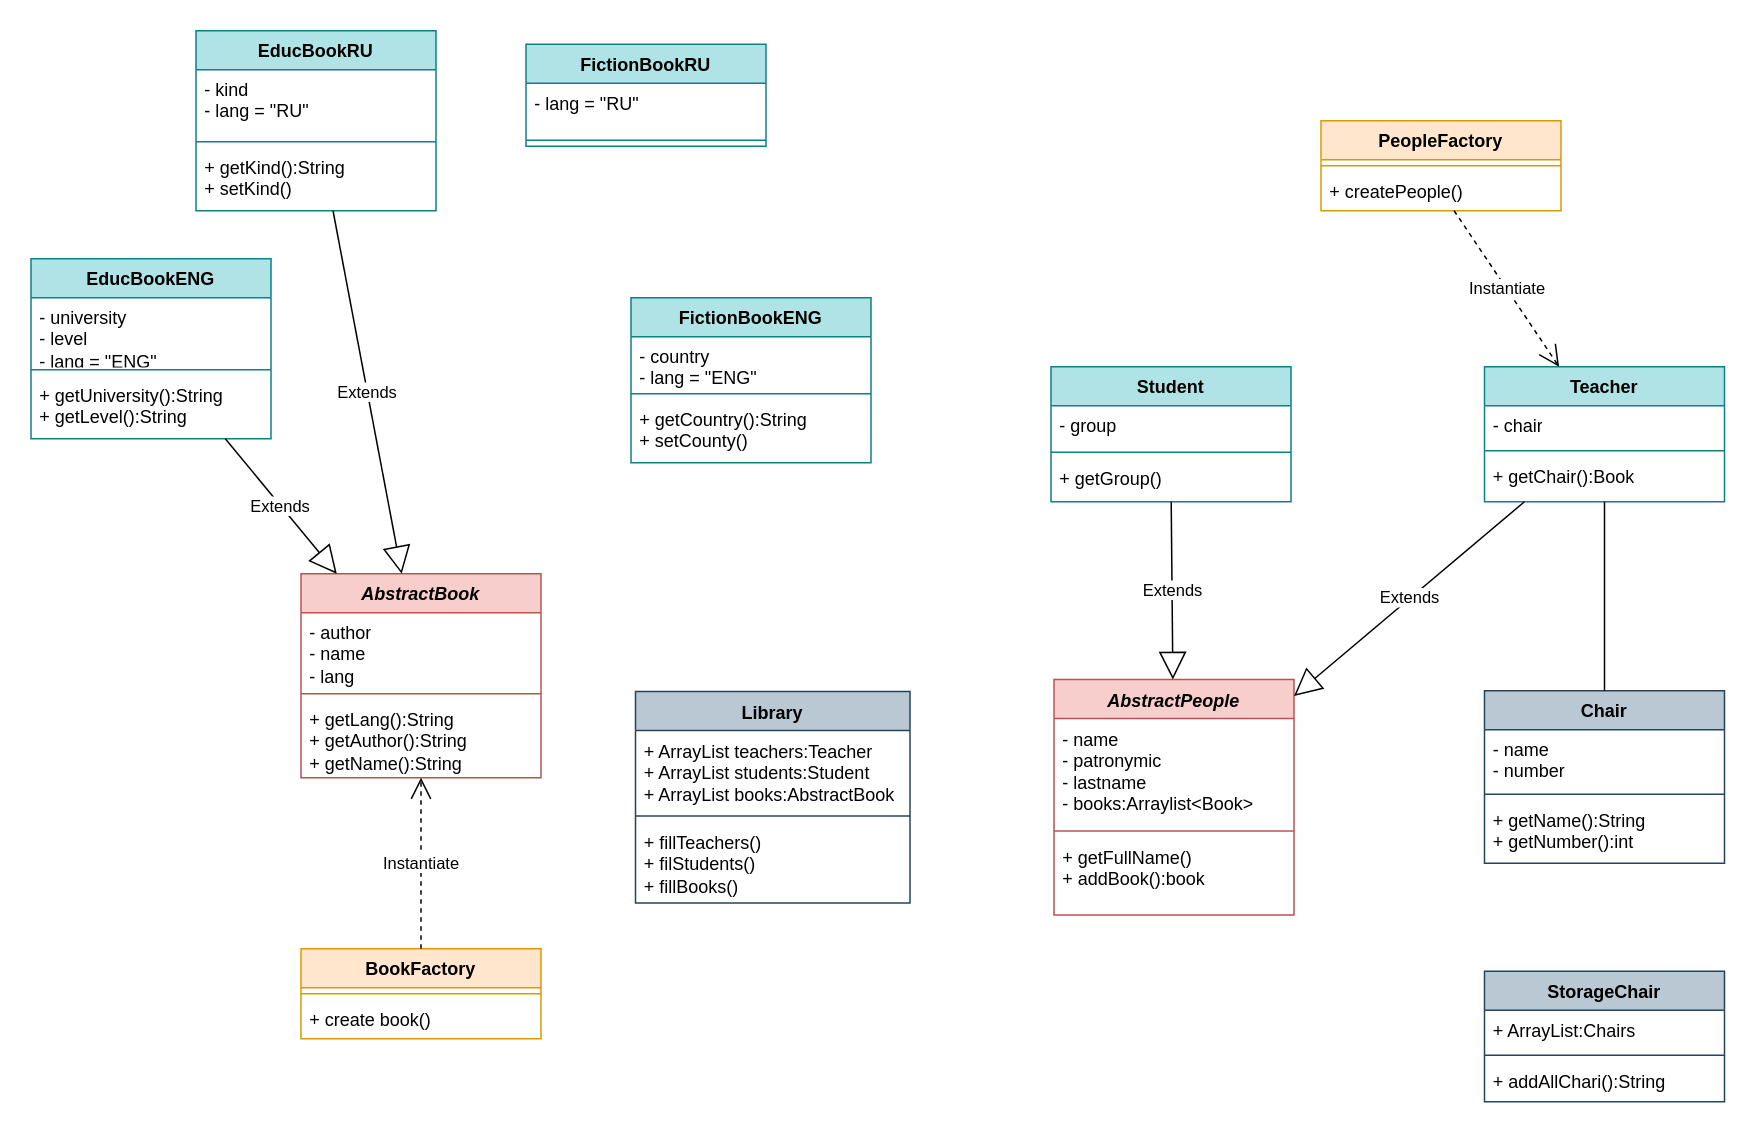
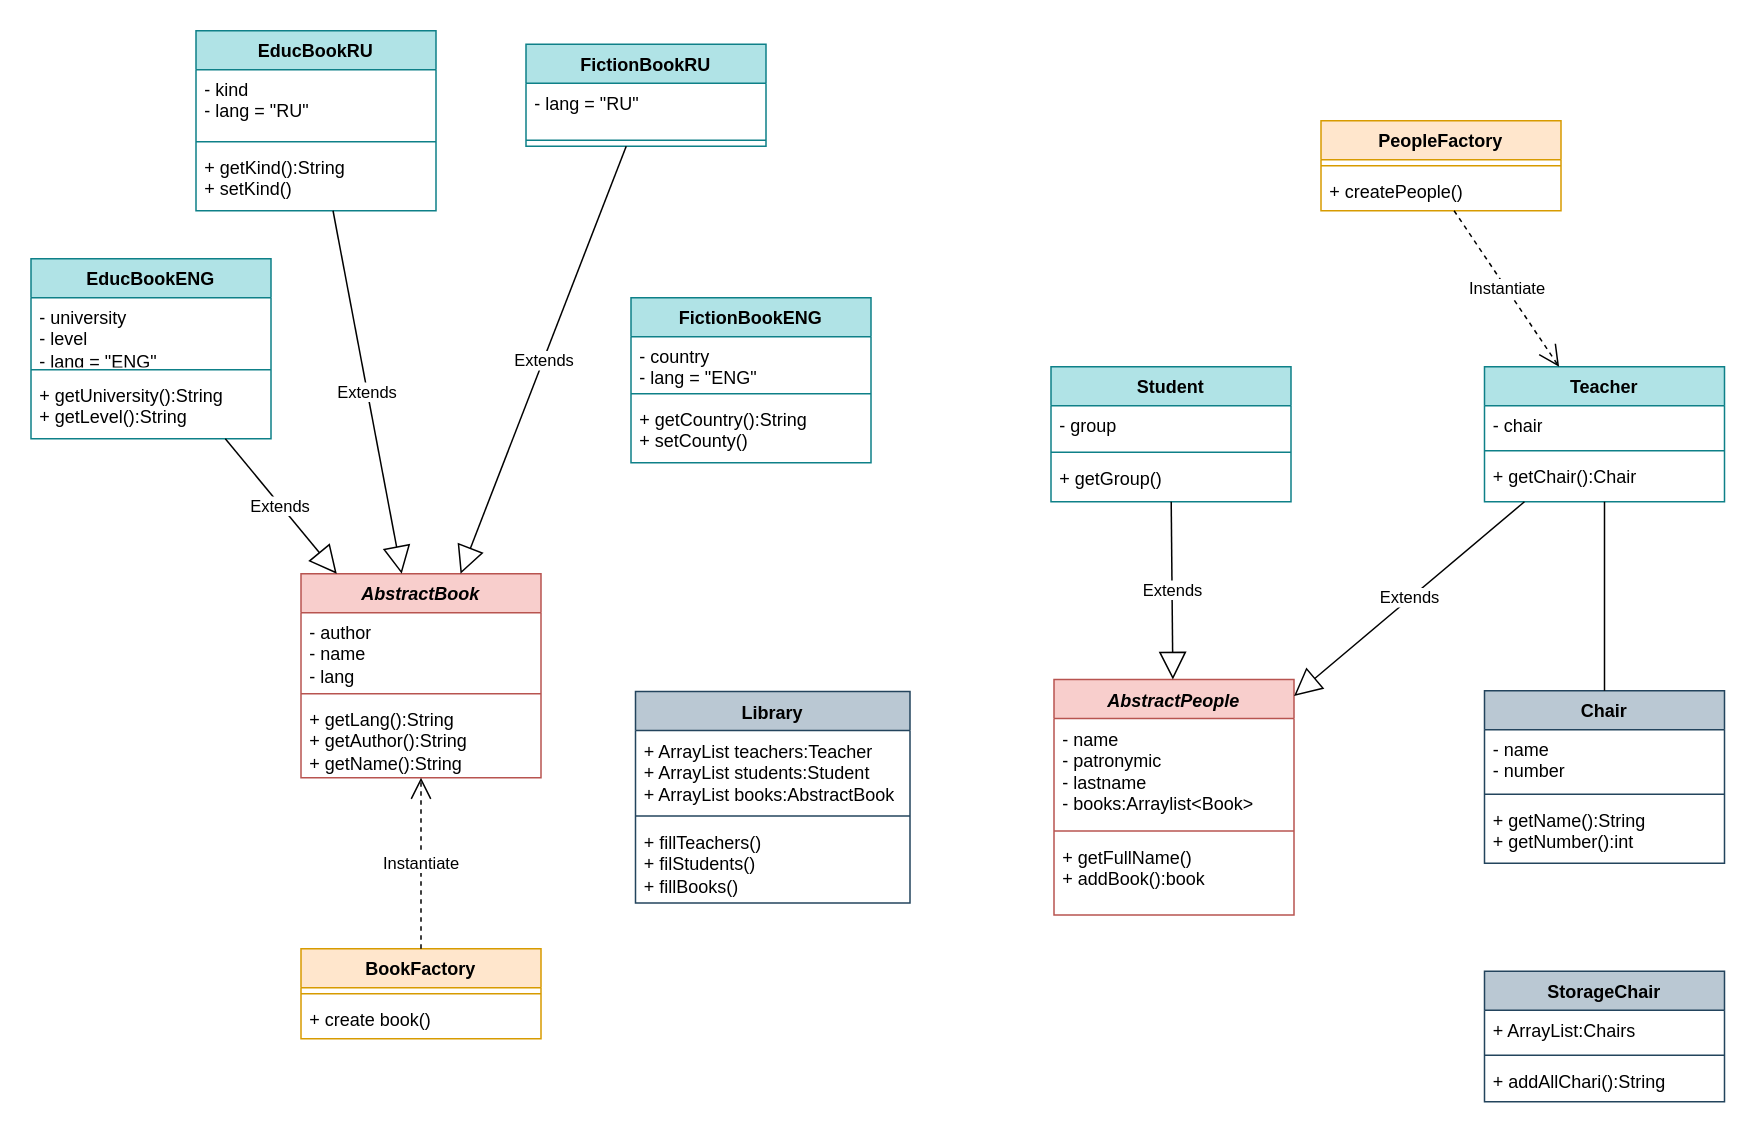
+ <mxCell id="53" value="Extends" style="endArrow=block;endSize=16;endFill=0;html=1;rounded=0;" edge="1" parent="1" source="22" target="25"><mxGeometry width="160" relative="1" as="geometry"><mxPoint x="239" y="134" as="sourcePoint" /><mxPoint x="260" y="361" as="targetPoint" /></mxGeometry></mxCell>
- <mxCell id="9" value="+ getChair():Book" style="text;strokeColor=none;fillColor=none;align=left;verticalAlign=top;spacingLeft=4;spacingRight=4;overflow=hidden;rotatable=0;points=[[0,0.5],[1,0.5]];portConstraint=eastwest;whiteSpace=wrap;html=1;rounded=0;" vertex="1" parent="6"><mxGeometry y="60" width="160" height="30" as="geometry" /></mxCell>
+ <mxCell id="9" value="+ getChair():Chair" style="text;strokeColor=none;fillColor=none;align=left;verticalAlign=top;spacingLeft=4;spacingRight=4;overflow=hidden;rotatable=0;points=[[0,0.5],[1,0.5]];portConstraint=eastwest;whiteSpace=wrap;html=1;rounded=0;" vertex="1" parent="6"><mxGeometry y="60" width="160" height="30" as="geometry" /></mxCell>
